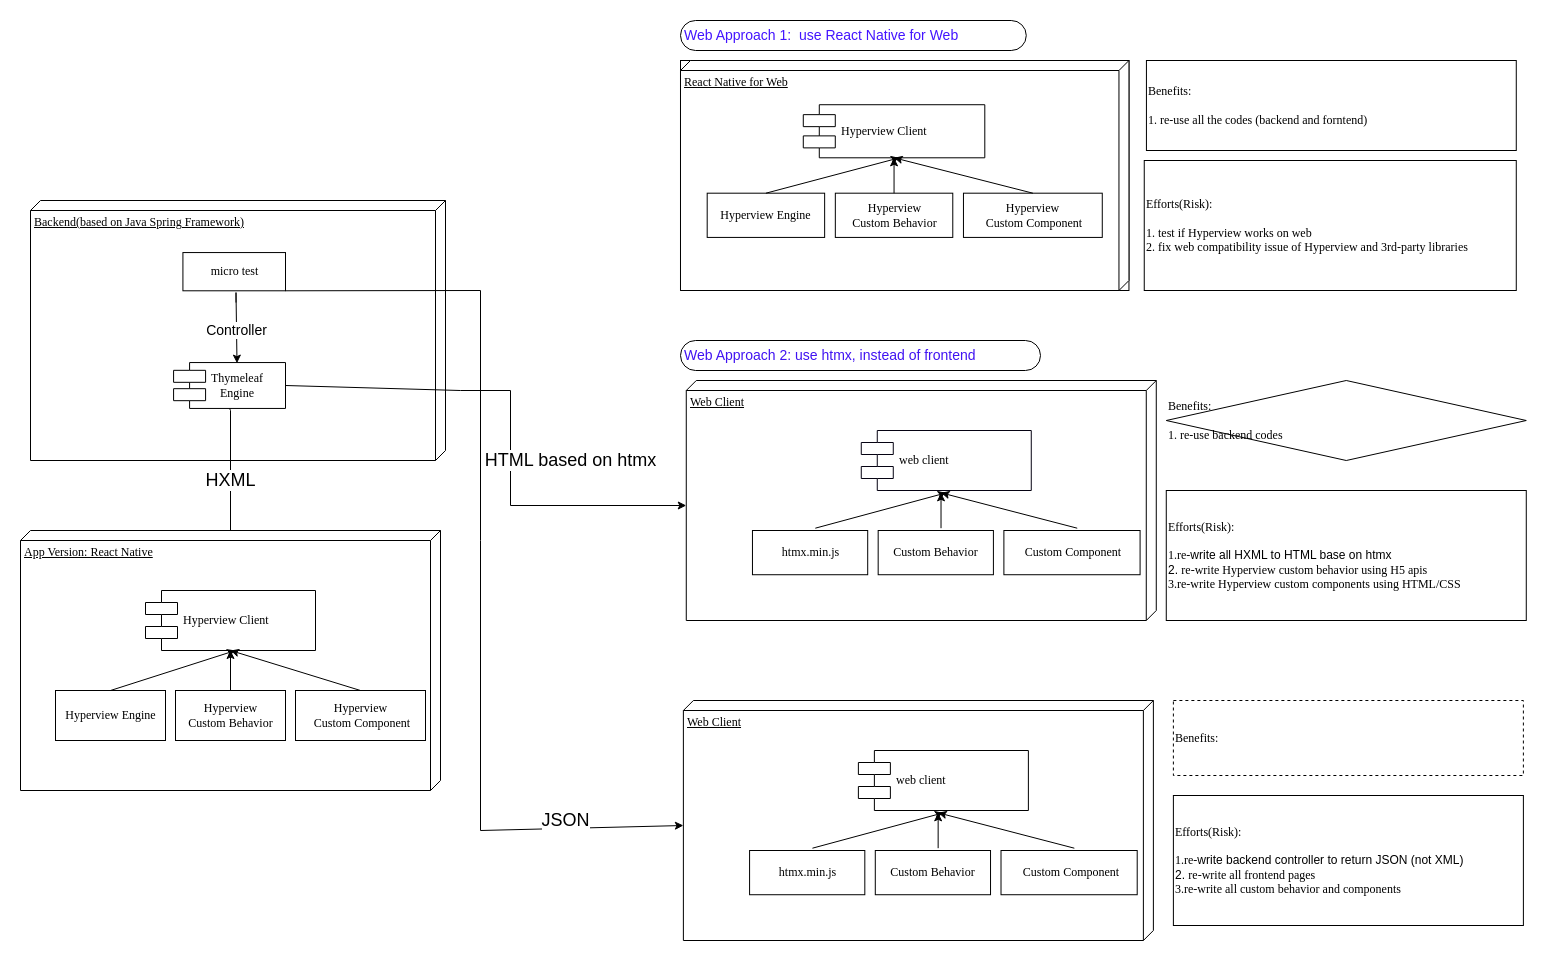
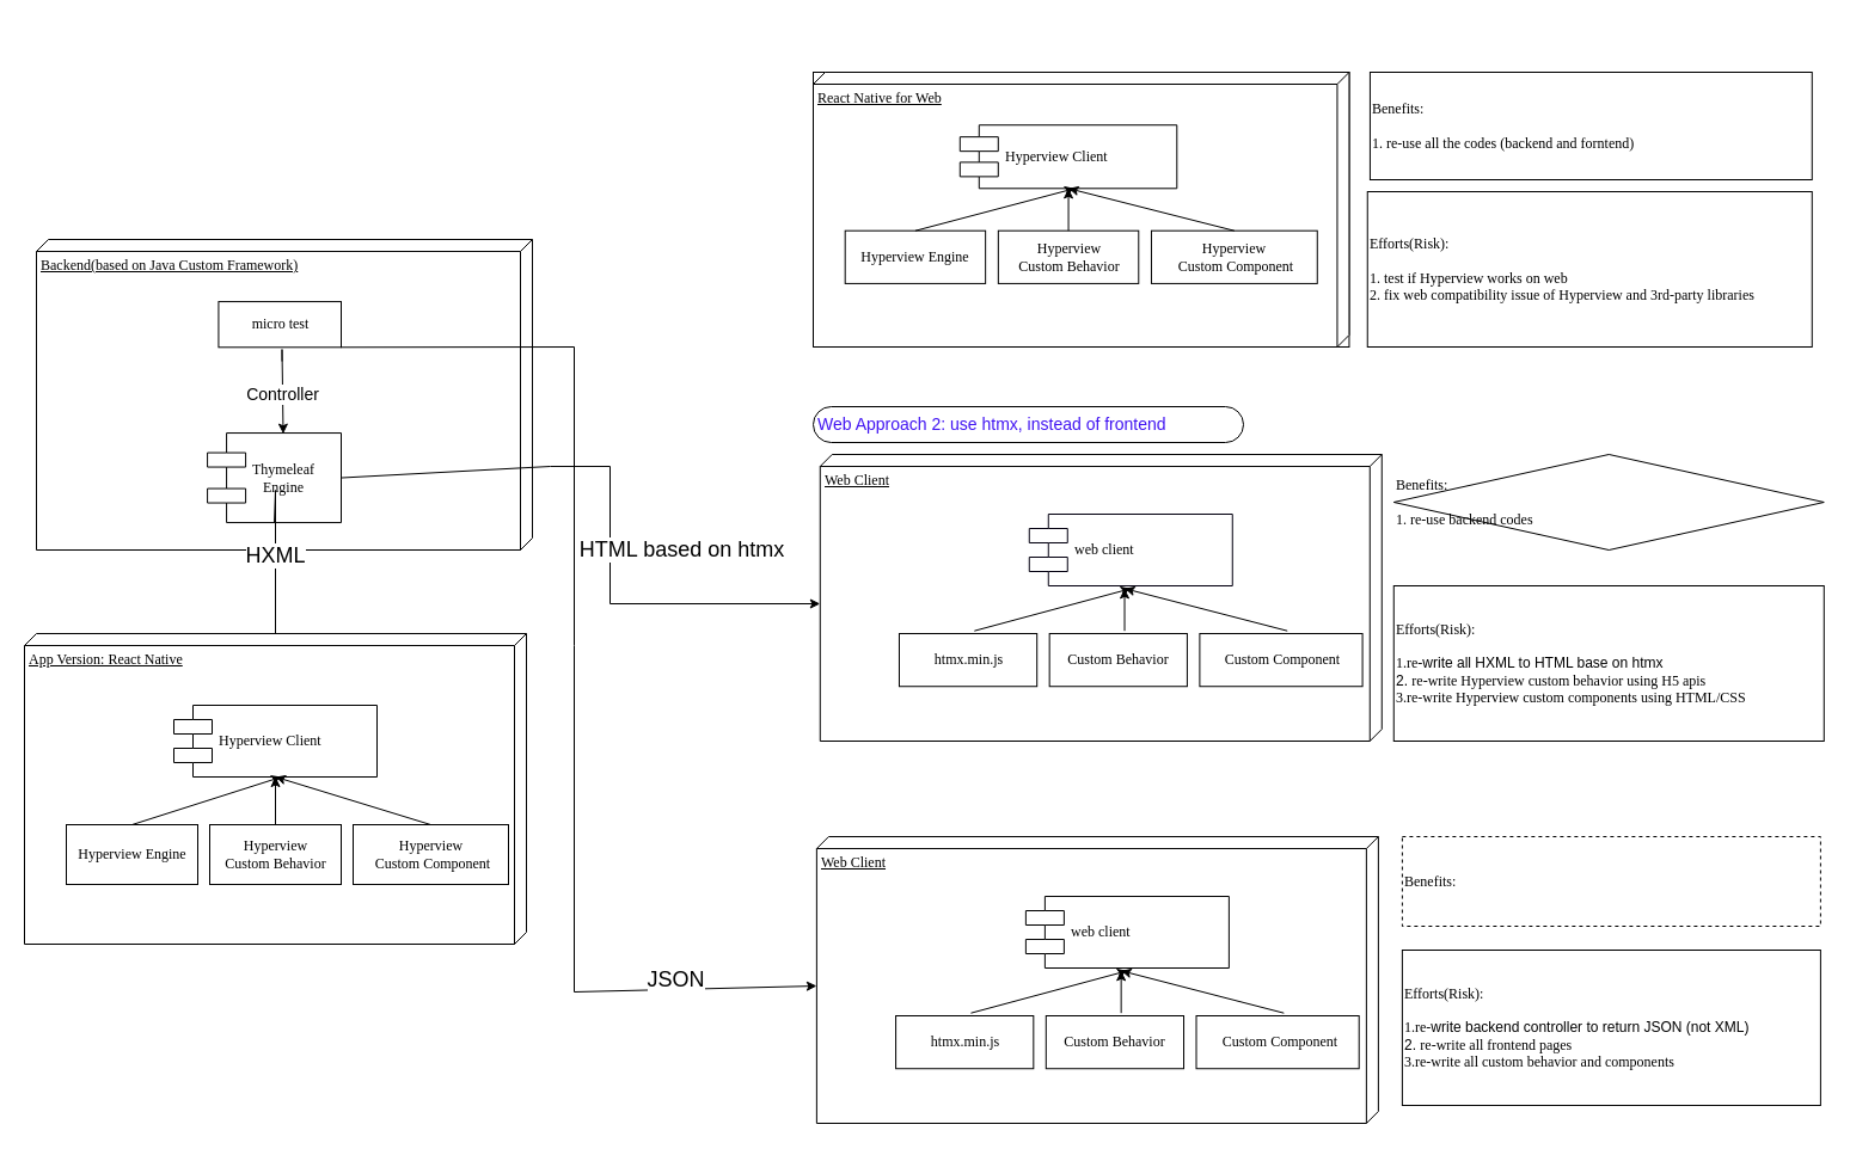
- <mxCell id="31" value="&lt;font&gt;Web Approach 1:&amp;nbsp;&amp;nbsp;use React Native for Web&lt;/font&gt;" style="whiteSpace=wrap;html=1;rounded=1;arcSize=50;align=left;verticalAlign=middle;strokeWidth=1;autosize=1;spacing=4;treeFolding=1;treeMoving=1;newEdgeStyle={&quot;edgeStyle&quot;:&quot;entityRelationEdgeStyle&quot;,&quot;startArrow&quot;:&quot;none&quot;,&quot;endArrow&quot;:&quot;none&quot;,&quot;segment&quot;:10,&quot;curved&quot;:1};fontSize=14;fontColor=#4314FF;" vertex="1" parent="30"><mxGeometry width="345.77" height="30" as="geometry" /></mxCell>
- <mxCell id="3" value="Backend(based on Java Spring Framework)" style="verticalAlign=top;align=left;spacingTop=8;spacingLeft=2;spacingRight=12;shape=cube;size=10;direction=south;fontStyle=4;html=1;rounded=0;shadow=0;comic=0;labelBackgroundColor=none;strokeWidth=1;fontFamily=Verdana;fontSize=12" parent="2" vertex="1"><mxGeometry width="415" height="260" as="geometry" /></mxCell>
+ <mxCell id="3" value="Backend(based on Java Custom Framework)" style="verticalAlign=top;align=left;spacingTop=8;spacingLeft=2;spacingRight=12;shape=cube;size=10;direction=south;fontStyle=4;html=1;rounded=0;shadow=0;comic=0;labelBackgroundColor=none;strokeWidth=1;fontFamily=Verdana;fontSize=12" parent="2" vertex="1"><mxGeometry width="415" height="260" as="geometry" /></mxCell>
- <mxCell id="4" value="Thymeleaf&amp;nbsp;&lt;br&gt;&amp;nbsp; &amp;nbsp;Engine" style="shape=component;align=left;spacingLeft=36;rounded=0;shadow=0;comic=0;labelBackgroundColor=none;strokeWidth=1;fontFamily=Verdana;fontSize=12;html=1;" parent="2" vertex="1"><mxGeometry x="143.094" y="162.058" width="111.91" height="45.882" as="geometry" /></mxCell>
+ <mxCell id="4" value="Thymeleaf&amp;nbsp;&lt;br&gt;&amp;nbsp; &amp;nbsp;Engine" style="shape=component;align=left;spacingLeft=36;rounded=0;shadow=0;comic=0;labelBackgroundColor=none;strokeWidth=1;fontFamily=Verdana;fontSize=12;html=1;" parent="2" vertex="1"><mxGeometry x="143.094" y="162.058" width="111.91" height="75" as="geometry" /></mxCell>
